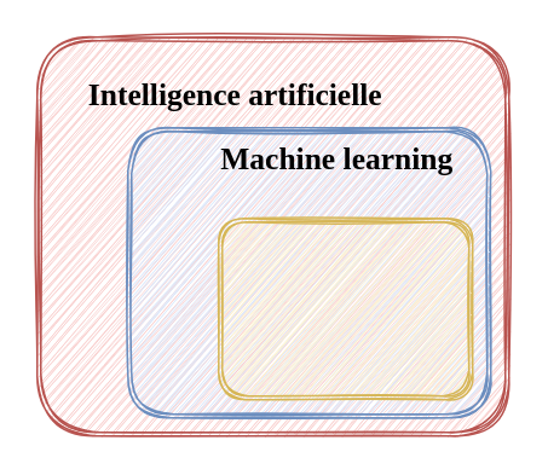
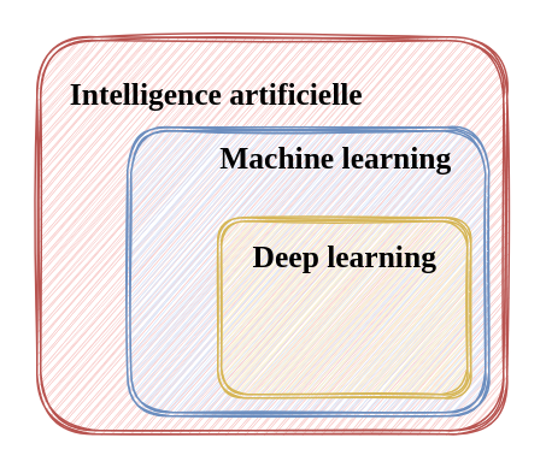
- <mxCell id="5" value="&lt;font data-font-src=&quot;https://fonts.googleapis.com/css?family=Architects+Daughter&quot; face=&quot;Architects Daughter&quot;&gt;&lt;font style=&quot;font-size: 17px&quot;&gt;Intelligence artificielle&lt;/font&gt;&lt;/font&gt;" style="text;strokeColor=none;fillColor=none;html=1;fontSize=24;fontStyle=1;verticalAlign=middle;align=center;rounded=1;sketch=1;" vertex="1" parent="1"><mxGeometry x="34" y="40" width="190" height="20" as="geometry" /></mxCell>
+ <mxCell id="5" value="&lt;font data-font-src=&quot;https://fonts.googleapis.com/css?family=Architects+Daughter&quot; face=&quot;Architects Daughter&quot;&gt;&lt;font style=&quot;font-size: 17px&quot;&gt;Intelligence artificielle&lt;/font&gt;&lt;/font&gt;" style="text;strokeColor=none;fillColor=none;html=1;fontSize=24;fontStyle=1;verticalAlign=middle;align=center;rounded=1;sketch=1;" vertex="1" parent="1"><mxGeometry x="24" y="40" width="190" height="20" as="geometry" /></mxCell>
+ <mxCell id="7" value="&lt;font data-font-src=&quot;https://fonts.googleapis.com/css?family=Architects+Daughter&quot; face=&quot;Architects Daughter&quot;&gt;&lt;font style=&quot;font-size: 17px&quot;&gt;Deep learning&lt;/font&gt;&lt;/font&gt;" style="text;strokeColor=none;fillColor=none;html=1;fontSize=24;fontStyle=1;verticalAlign=middle;align=center;rounded=1;sketch=1;" vertex="1" parent="1"><mxGeometry x="130" y="130" width="120" height="20" as="geometry" /></mxCell>
